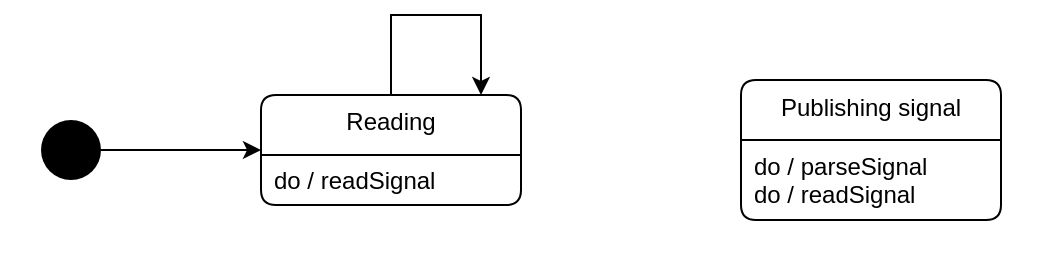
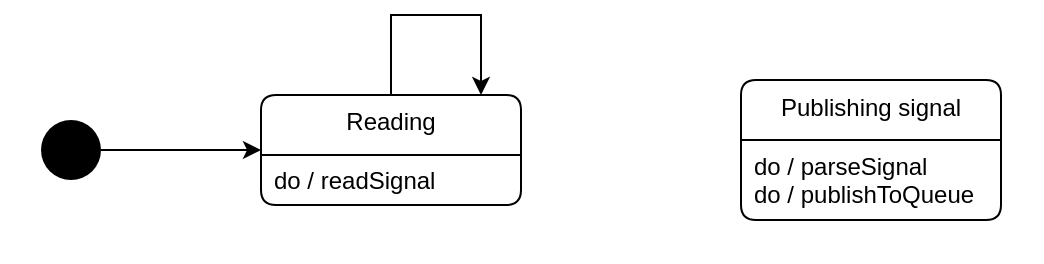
- <mxCell id="8" value="do / parseSignal&#10;do / readSignal" style="fillColor=none;strokeColor=none;align=left;verticalAlign=middle;spacingLeft=5;" parent="7" vertex="1"><mxGeometry y="30" width="130" height="40" as="geometry" /></mxCell>
+ <mxCell id="8" value="do / parseSignal&#10;do / publishToQueue" style="fillColor=none;strokeColor=none;align=left;verticalAlign=middle;spacingLeft=5;" parent="7" vertex="1"><mxGeometry y="30" width="130" height="40" as="geometry" /></mxCell>
